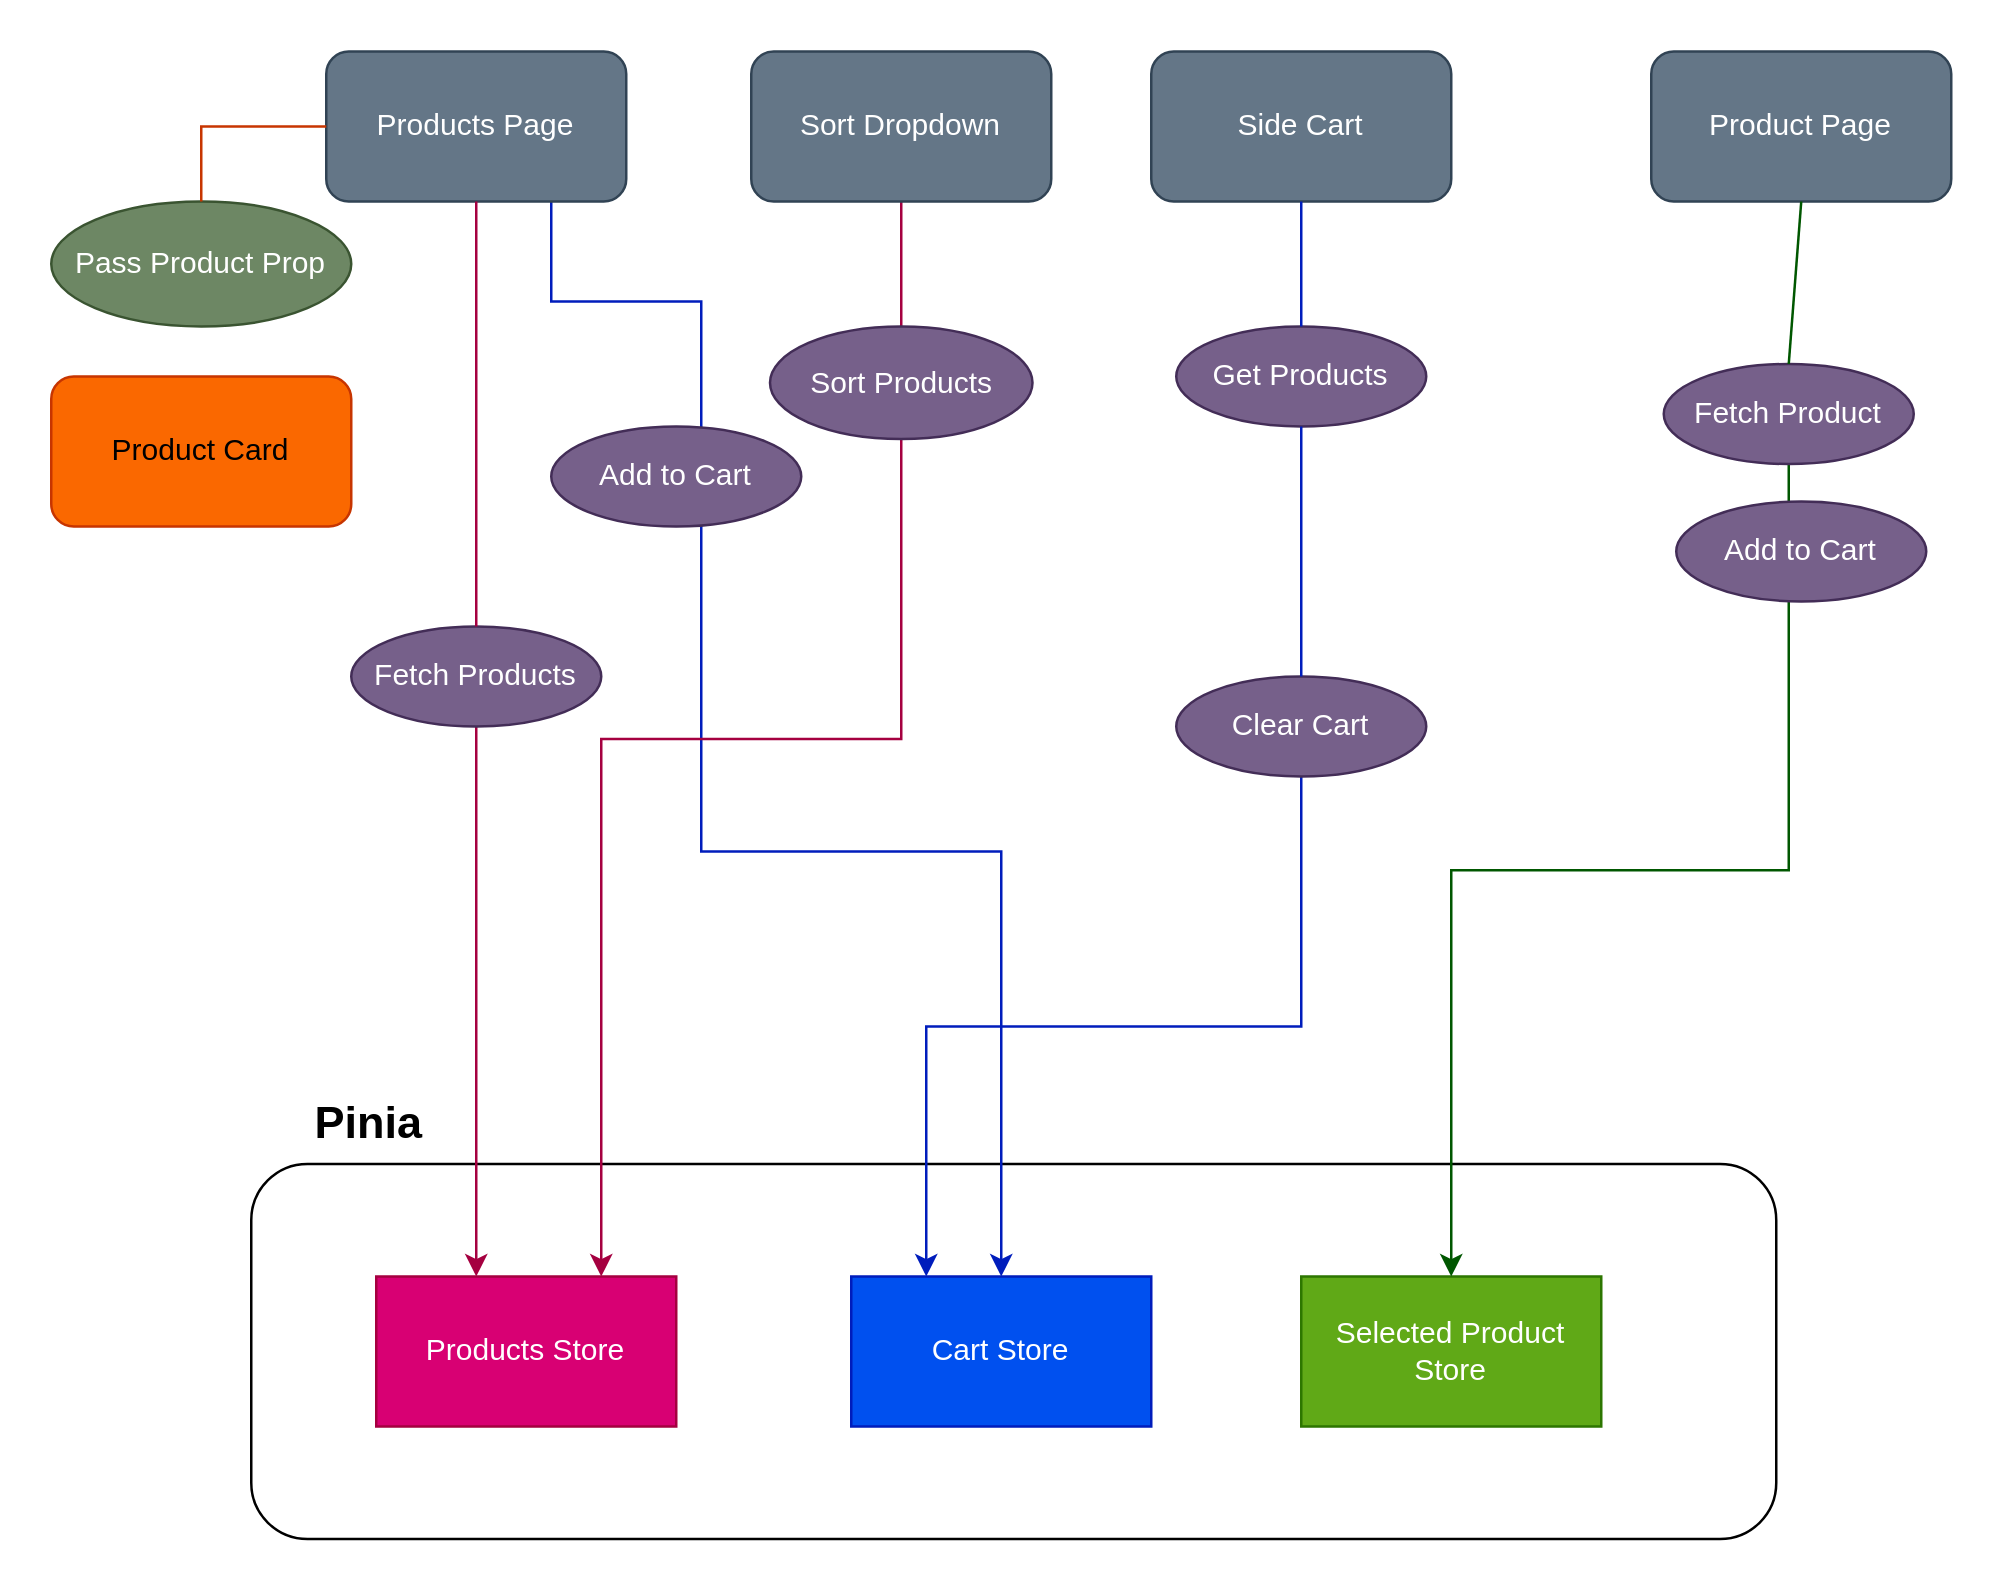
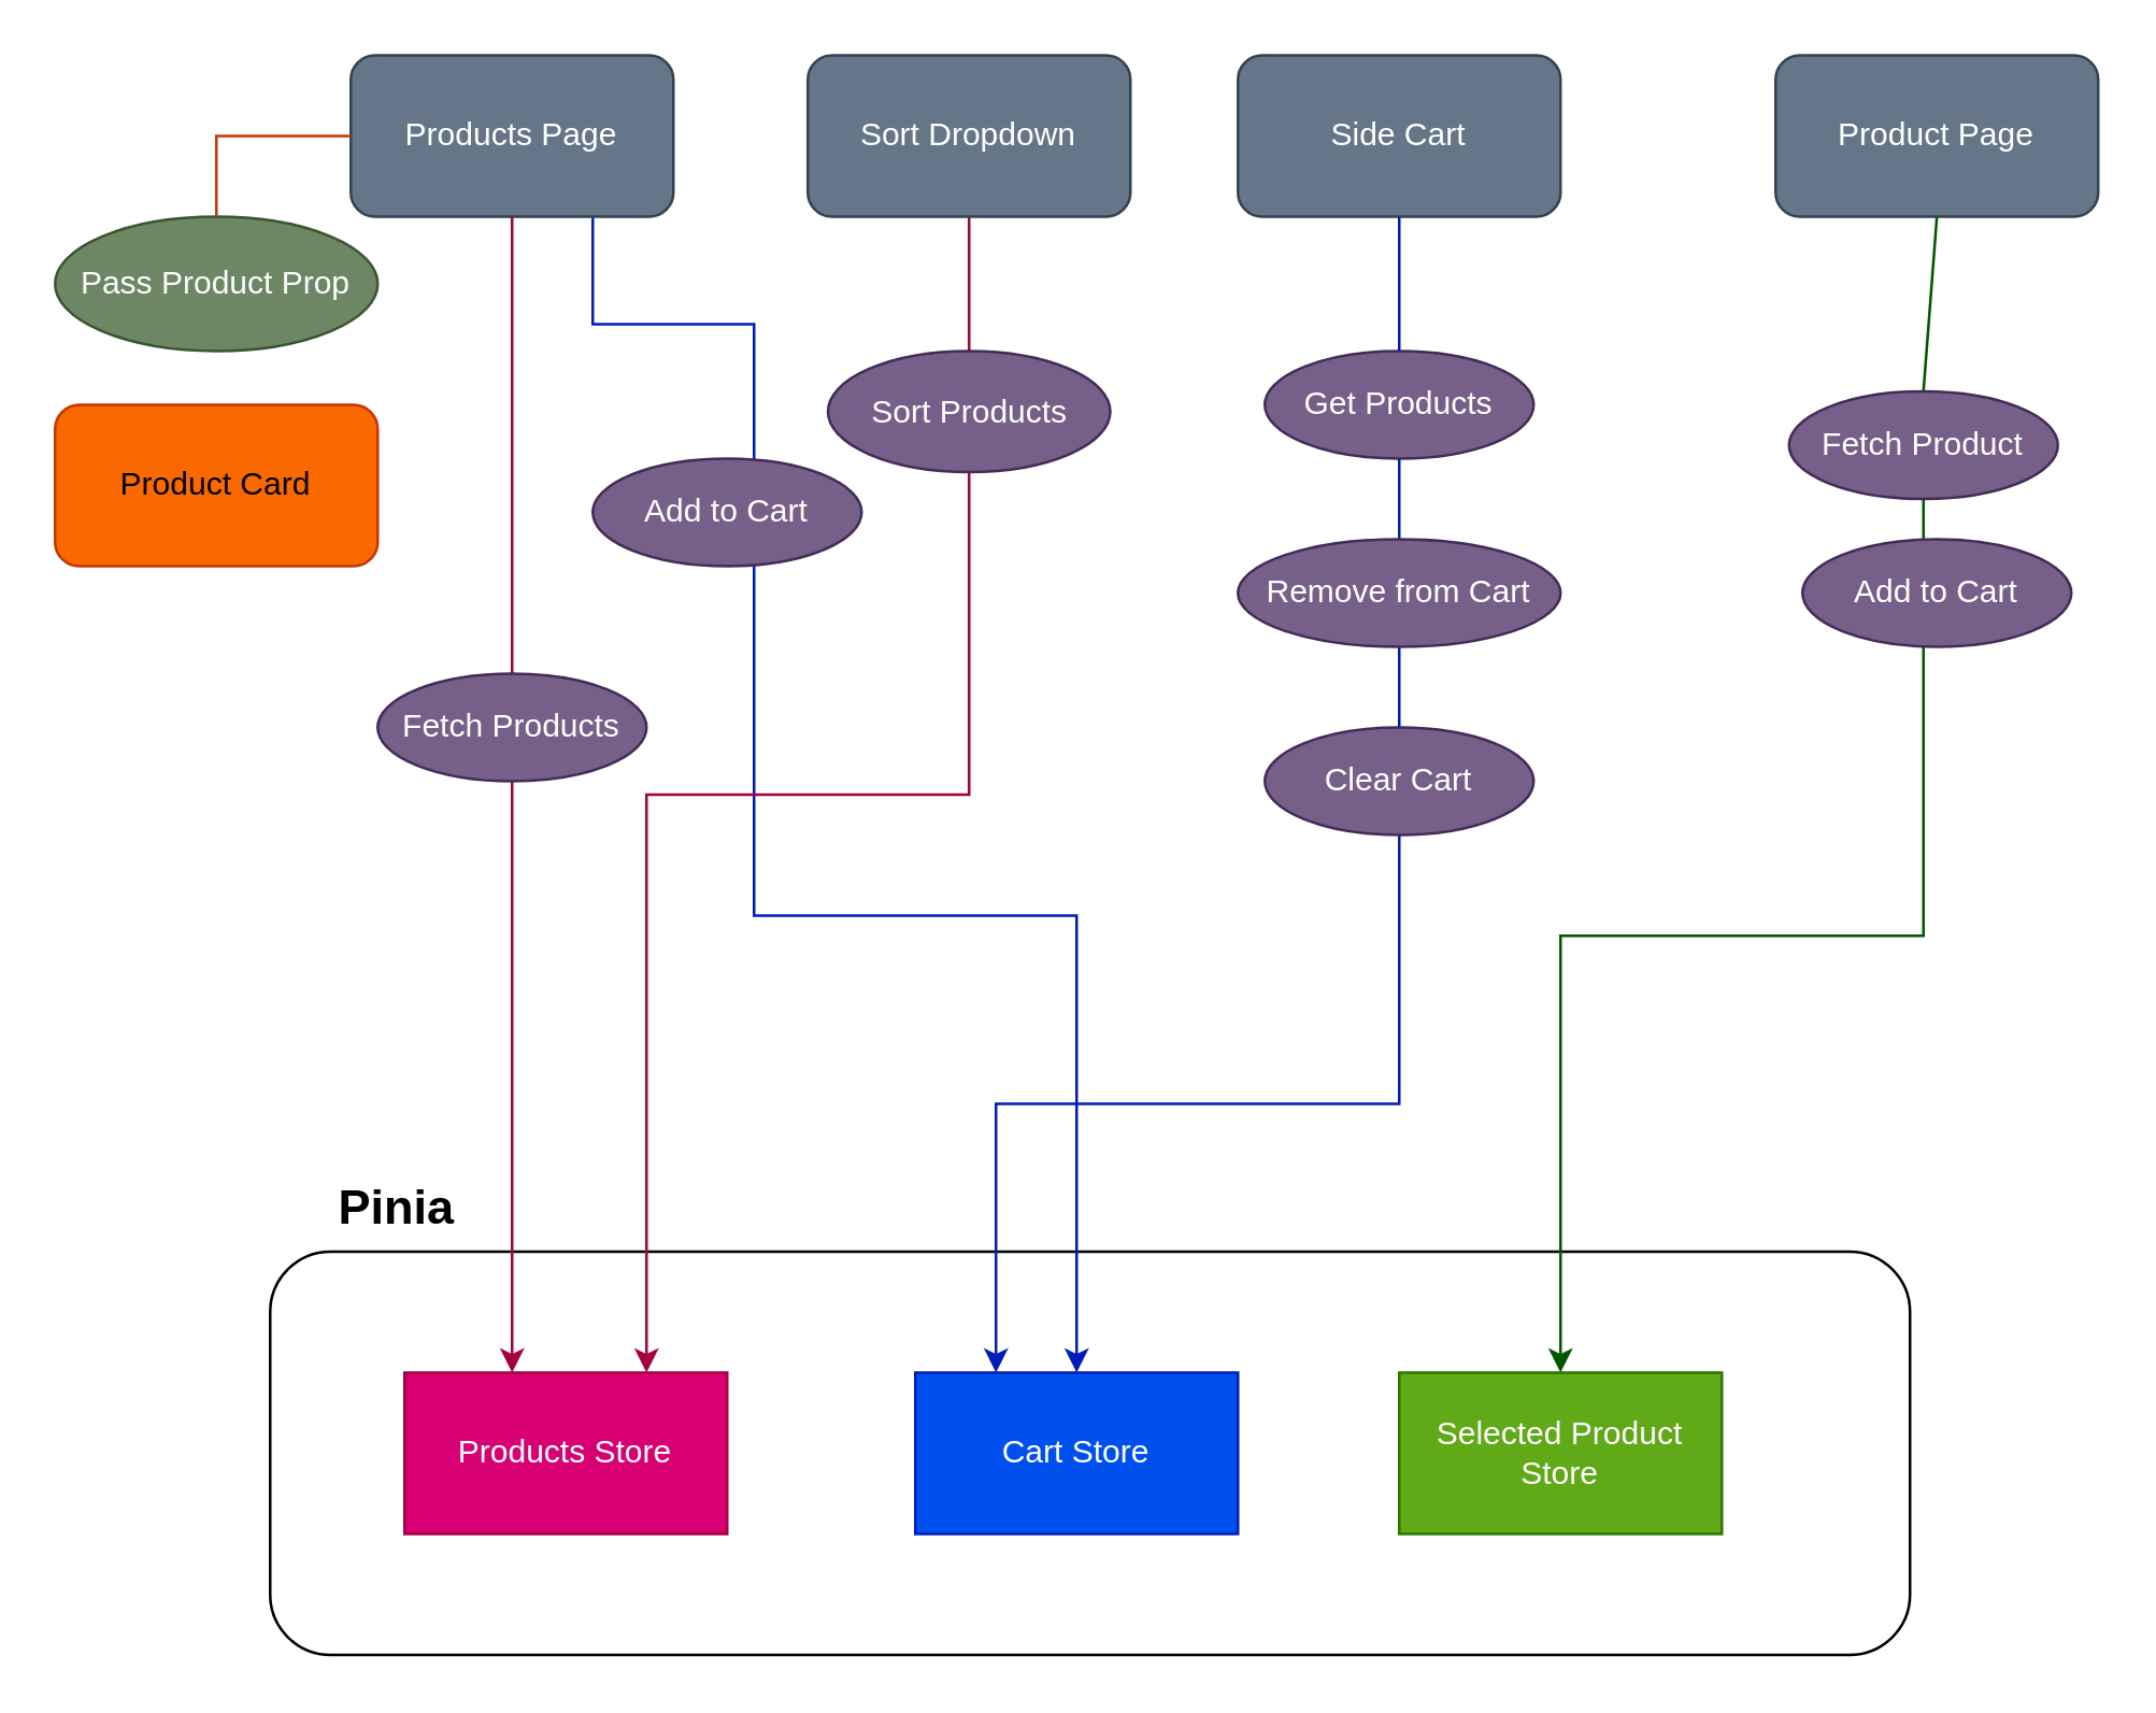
+ <mxCell id="27" value="Remove from Cart" style="ellipse;whiteSpace=wrap;html=1;fillColor=light-dark(#76608A,#B3715D);fontColor=#ffffff;strokeColor=#432D57;" vertex="1" parent="1"><mxGeometry x="460" y="200" width="120" height="40" as="geometry" /></mxCell>
